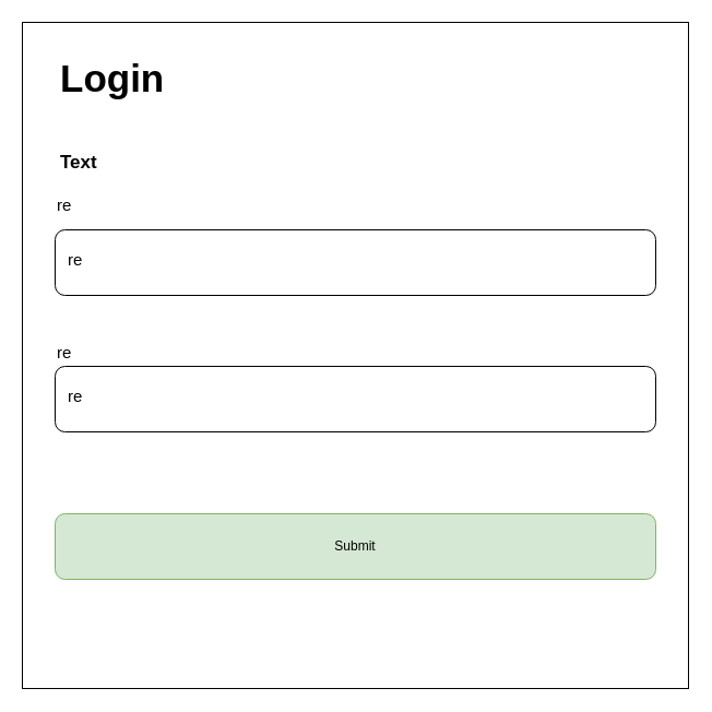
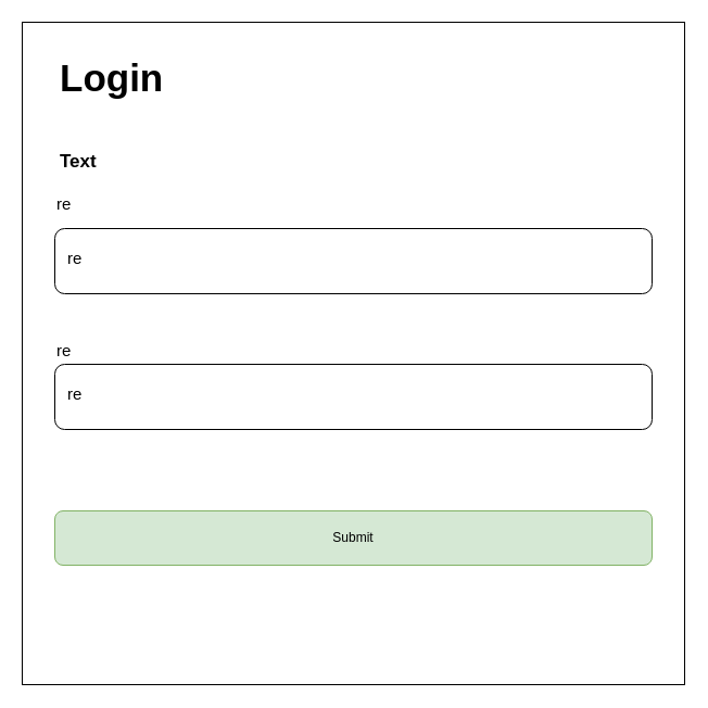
- <mxCell id="6" value="Submit" style="rounded=1;whiteSpace=wrap;html=1;fillColor=#d5e8d4;strokeColor=#82b366;" parent="1" vertex="1"><mxGeometry x="50" y="470" width="550" height="60" as="geometry" /></mxCell>
+ <mxCell id="6" value="Submit" style="rounded=1;whiteSpace=wrap;html=1;fillColor=#d5e8d4;strokeColor=#82b366;" parent="1" vertex="1"><mxGeometry x="50" y="470" width="550" height="50" as="geometry" /></mxCell>
